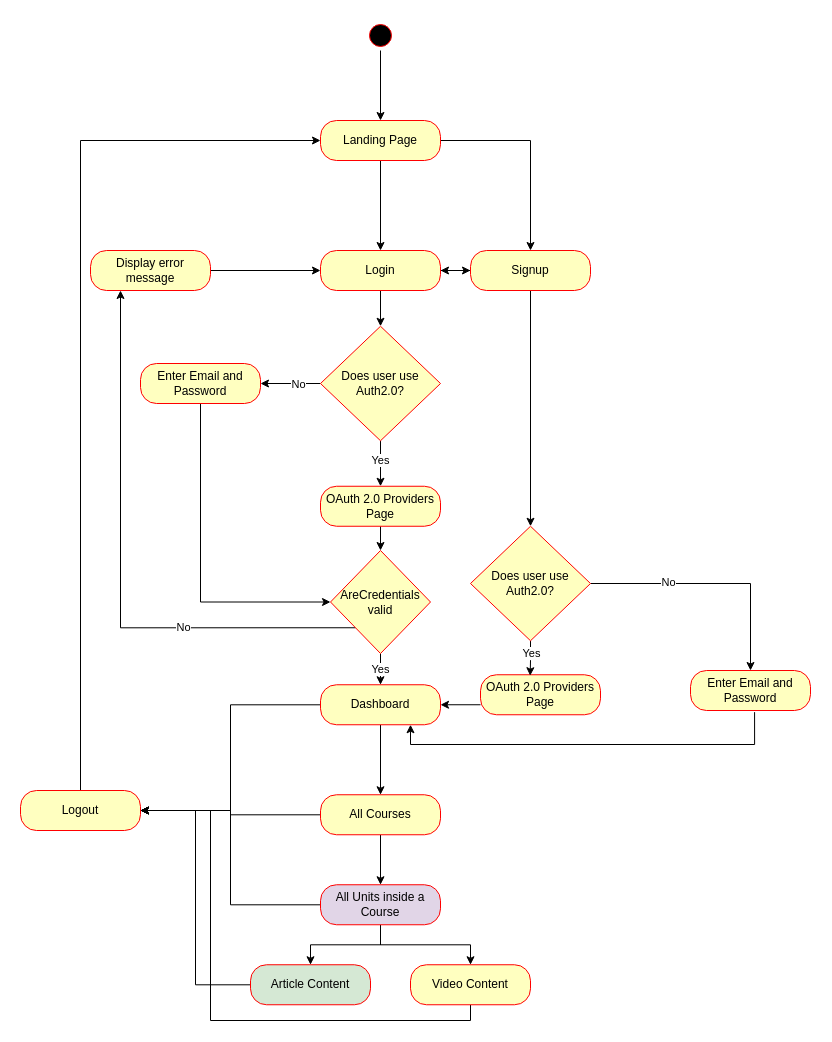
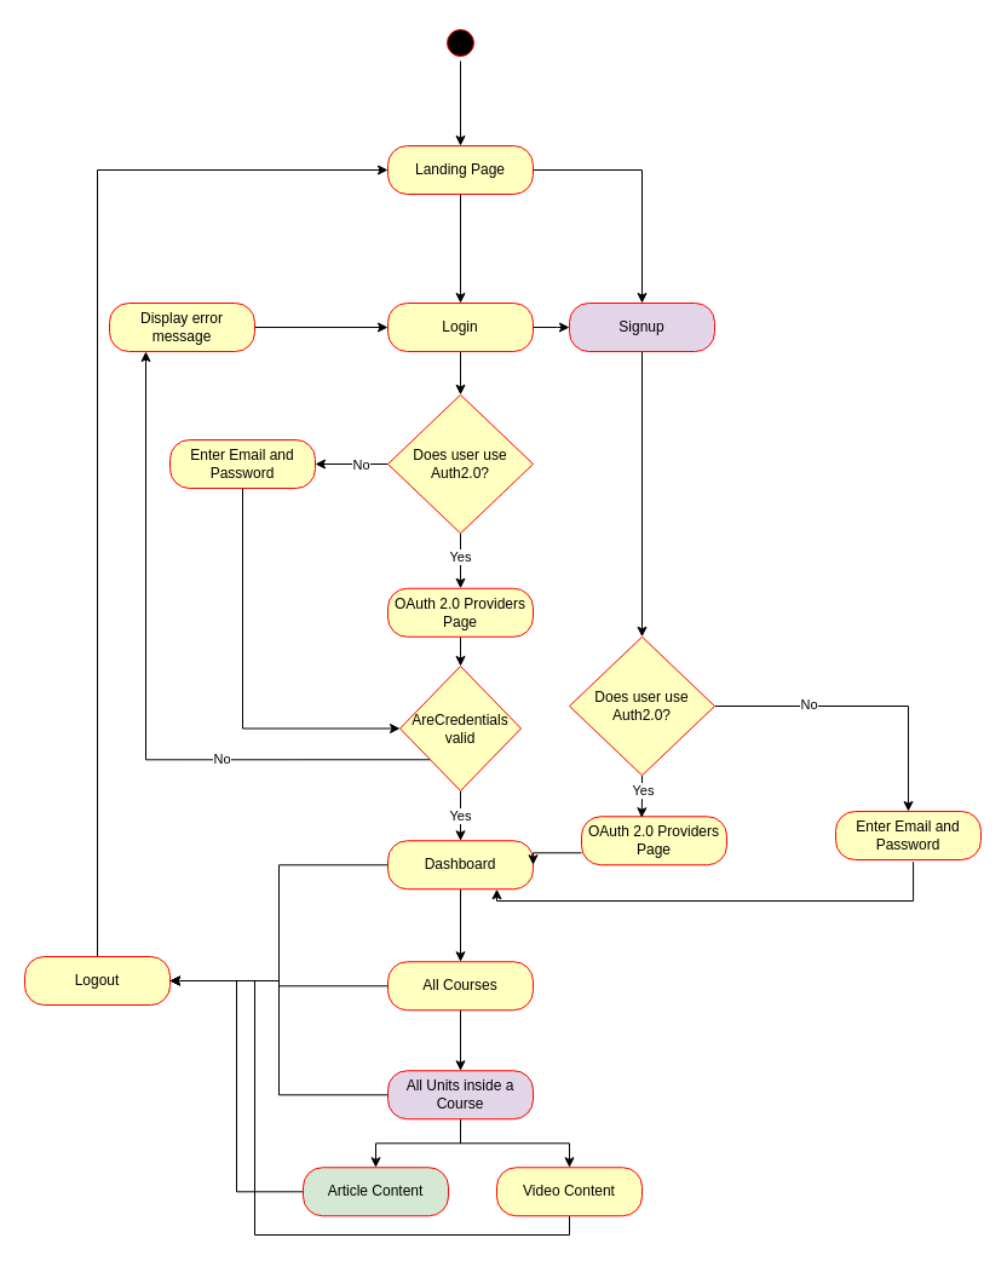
- <mxCell id="10" style="edgeStyle=orthogonalEdgeStyle;rounded=0;orthogonalLoop=1;jettySize=auto;html=1;" edge="1" parent="1" source="12" target="9"><mxGeometry relative="1" as="geometry" /></mxCell>
- <mxCell id="12" value="Signup" style="rounded=1;whiteSpace=wrap;html=1;arcSize=40;fontColor=#000000;fillColor=#ffffc0;strokeColor=#ff0000;" vertex="1" parent="1"><mxGeometry x="470" y="250" width="120" height="40" as="geometry" /></mxCell>
+ <mxCell id="12" value="Signup" style="rounded=1;whiteSpace=wrap;html=1;arcSize=40;fontColor=#000000;fillColor=#e1d5e7;strokeColor=#ff0000;" vertex="1" parent="1"><mxGeometry x="470" y="250" width="120" height="40" as="geometry" /></mxCell>
- <mxCell id="19" value="Dashboard" style="rounded=1;whiteSpace=wrap;html=1;arcSize=40;fontColor=#000000;fillColor=#ffffc0;strokeColor=#ff0000;" vertex="1" parent="1"><mxGeometry x="320" y="684.25" width="120" height="40" as="geometry" /></mxCell>
+ <mxCell id="19" value="Dashboard" style="rounded=1;whiteSpace=wrap;html=1;arcSize=40;fontColor=#000000;fillColor=#ffffc0;strokeColor=#ff0000;" vertex="1" parent="1"><mxGeometry x="320" y="694.25" width="120" height="40" as="geometry" /></mxCell>
